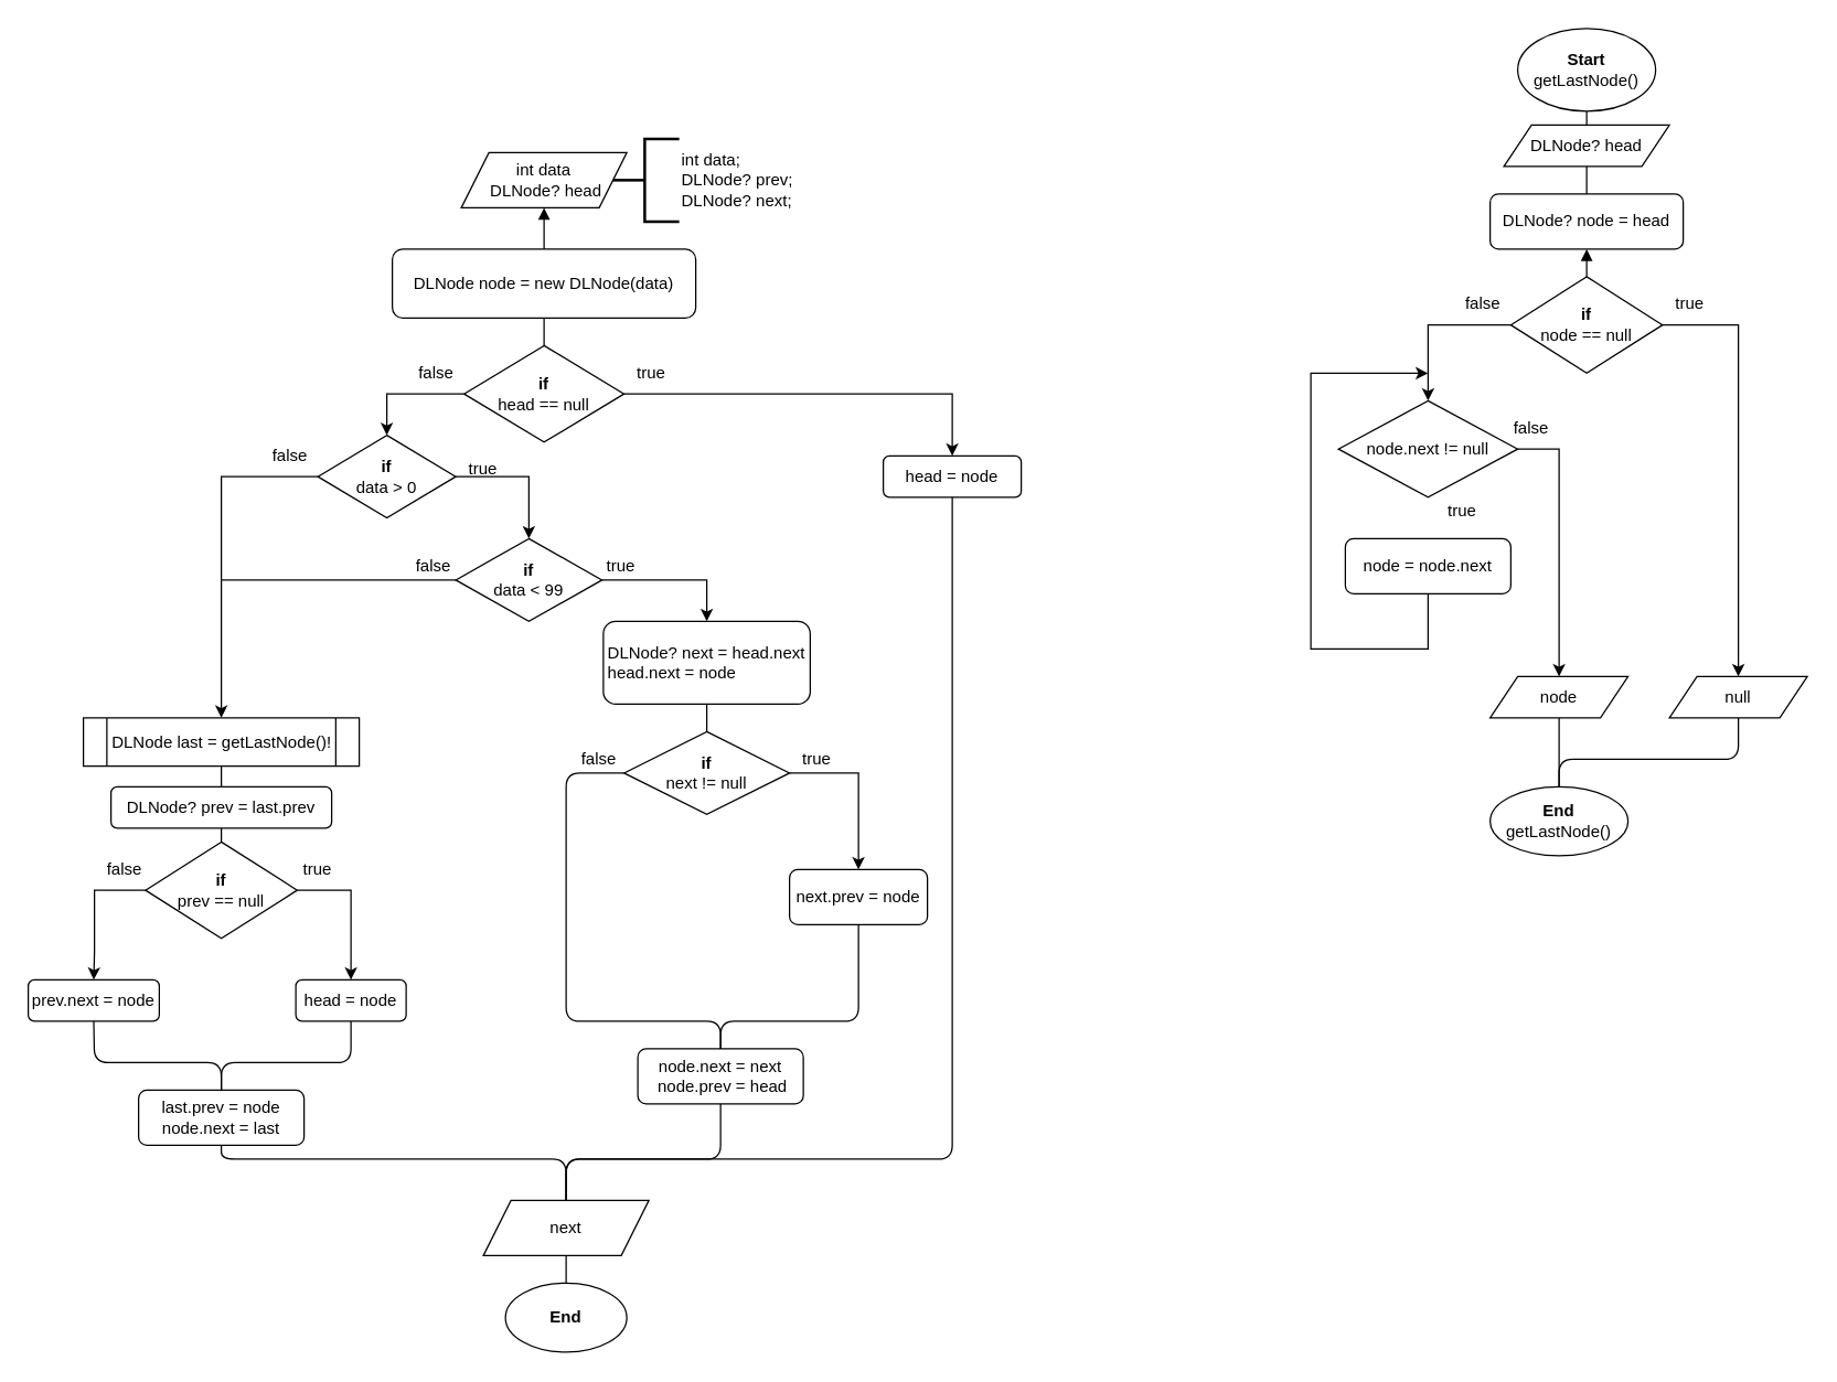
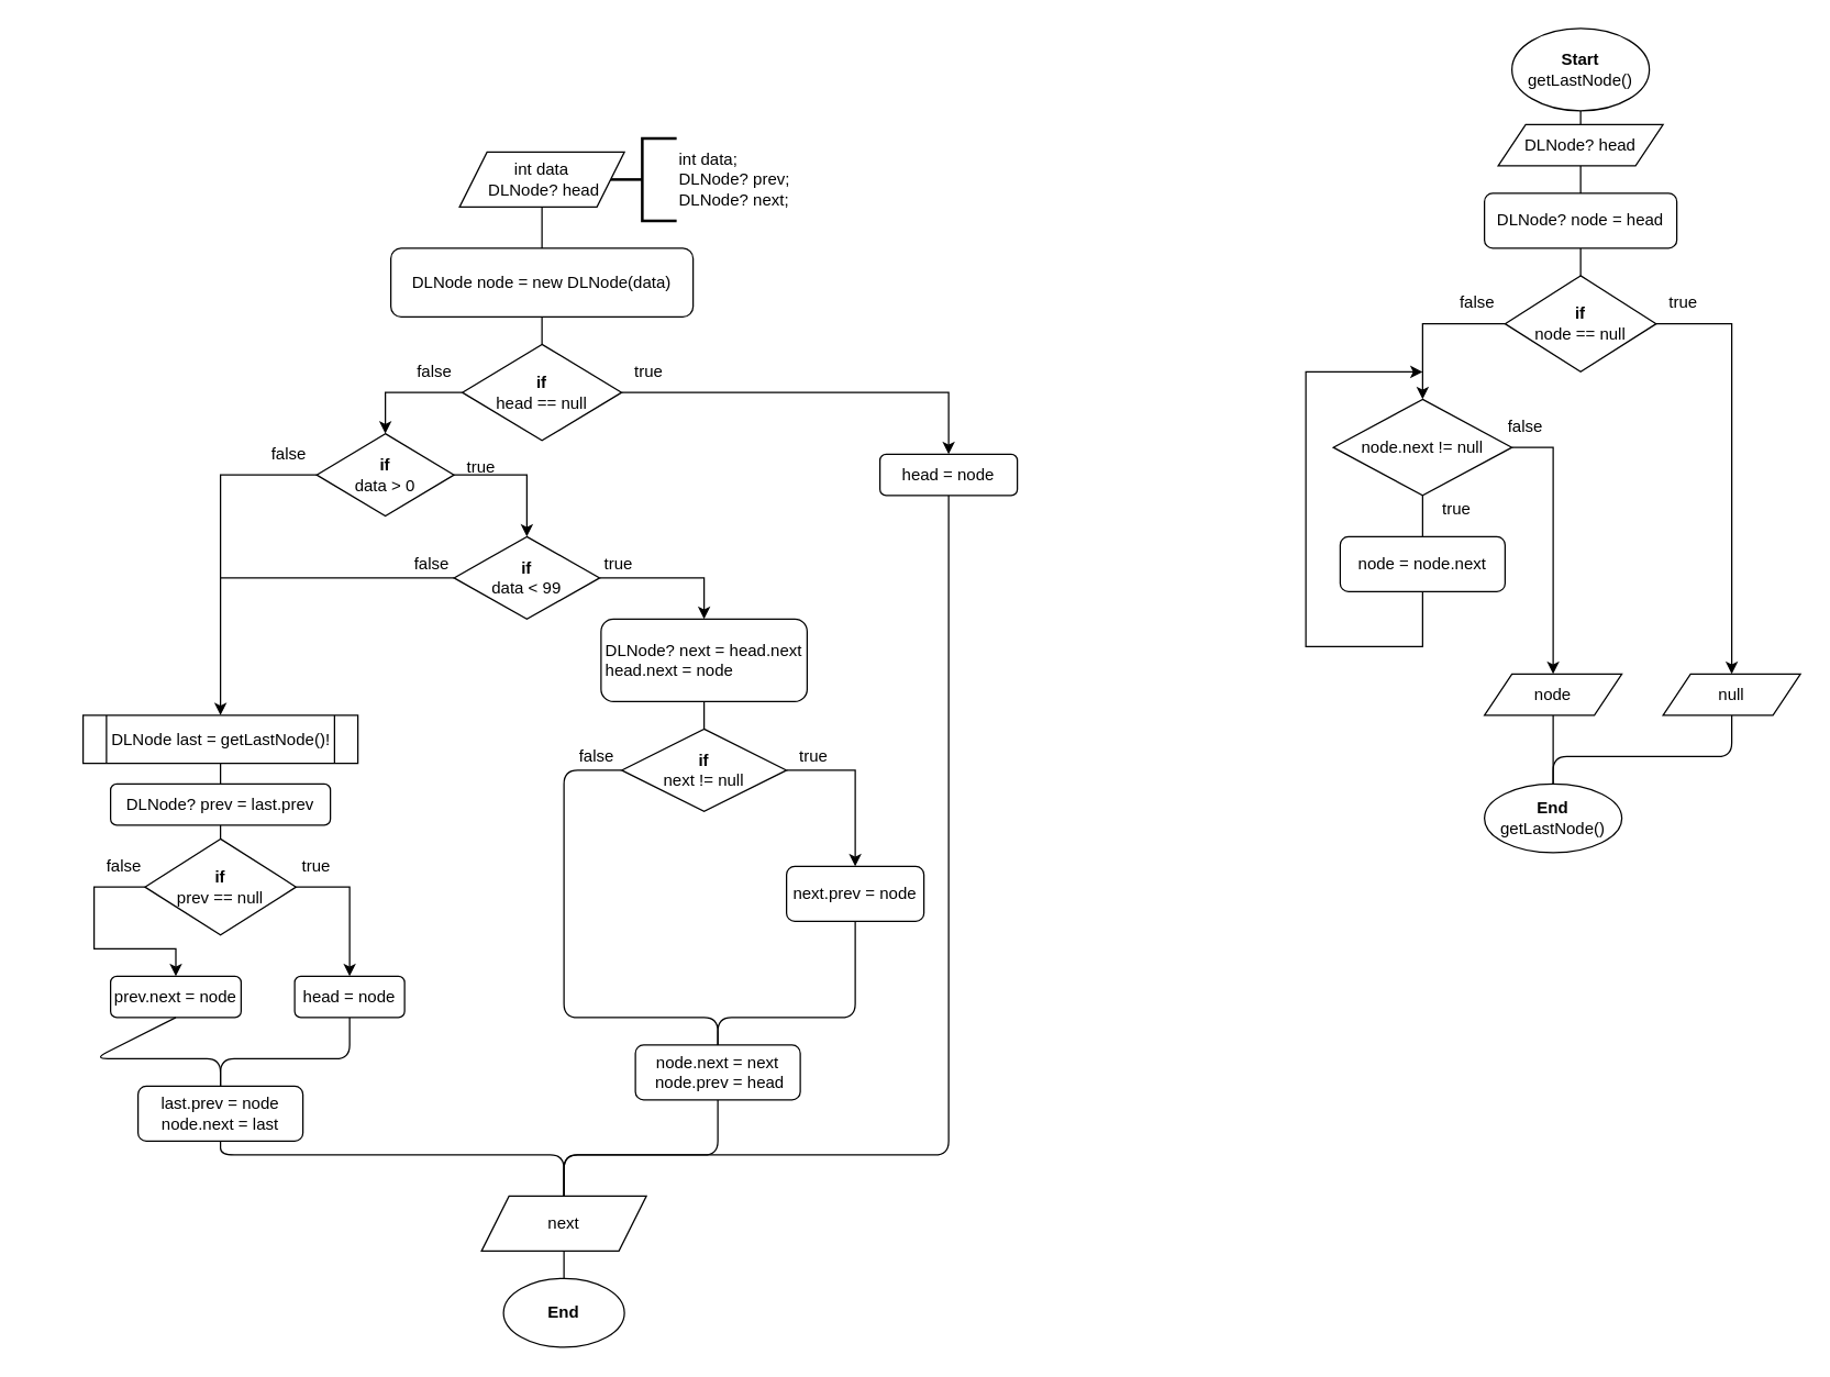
- <mxCell id="8" value="" style="endArrow=block;html=1;entryX=0.5;entryY=1;entryDx=0;entryDy=0;exitX=0.5;exitY=0;exitDx=0;exitDy=0;" edge="1" parent="1" source="4" target="3"><mxGeometry width="50" height="50" relative="1" as="geometry"><mxPoint x="380" y="460" as="sourcePoint" /><mxPoint x="430" y="410" as="targetPoint" /></mxGeometry></mxCell>
+ <mxCell id="8" value="" style="endArrow=none;html=1;entryX=0.5;entryY=1;entryDx=0;entryDy=0;exitX=0.5;exitY=0;exitDx=0;exitDy=0;" edge="1" parent="1" source="4" target="3"><mxGeometry width="50" height="50" relative="1" as="geometry"><mxPoint x="380" y="460" as="sourcePoint" /><mxPoint x="430" y="410" as="targetPoint" /></mxGeometry></mxCell>
- <mxCell id="59" value="" style="endArrow=block;html=1;entryX=0.5;entryY=1;entryDx=0;entryDy=0;exitX=0.5;exitY=0;exitDx=0;exitDy=0;" edge="1" parent="1" source="58" target="52"><mxGeometry width="50" height="50" relative="1" as="geometry"><mxPoint x="520" y="410" as="sourcePoint" /><mxPoint x="570" y="360" as="targetPoint" /></mxGeometry></mxCell>
+ <mxCell id="59" value="" style="endArrow=none;html=1;entryX=0.5;entryY=1;entryDx=0;entryDy=0;exitX=0.5;exitY=0;exitDx=0;exitDy=0;" edge="1" parent="1" source="58" target="52"><mxGeometry width="50" height="50" relative="1" as="geometry"><mxPoint x="520" y="410" as="sourcePoint" /><mxPoint x="570" y="360" as="targetPoint" /></mxGeometry></mxCell>
+ <mxCell id="67" value="" style="endArrow=none;html=1;entryX=0.5;entryY=1;entryDx=0;entryDy=0;exitX=0.5;exitY=0;exitDx=0;exitDy=0;" edge="1" parent="1" source="66" target="62"><mxGeometry width="50" height="50" relative="1" as="geometry"><mxPoint x="520" y="400" as="sourcePoint" /><mxPoint x="570" y="350" as="targetPoint" /></mxGeometry></mxCell>
- <mxCell id="40" value="prev.next = node" style="rounded=1;whiteSpace=wrap;html=1;" vertex="1" parent="1"><mxGeometry x="20" y="710" width="95" height="30" as="geometry" /></mxCell>
+ <mxCell id="40" value="prev.next = node" style="rounded=1;whiteSpace=wrap;html=1;" vertex="1" parent="1"><mxGeometry x="80" y="710" width="95" height="30" as="geometry" /></mxCell>
